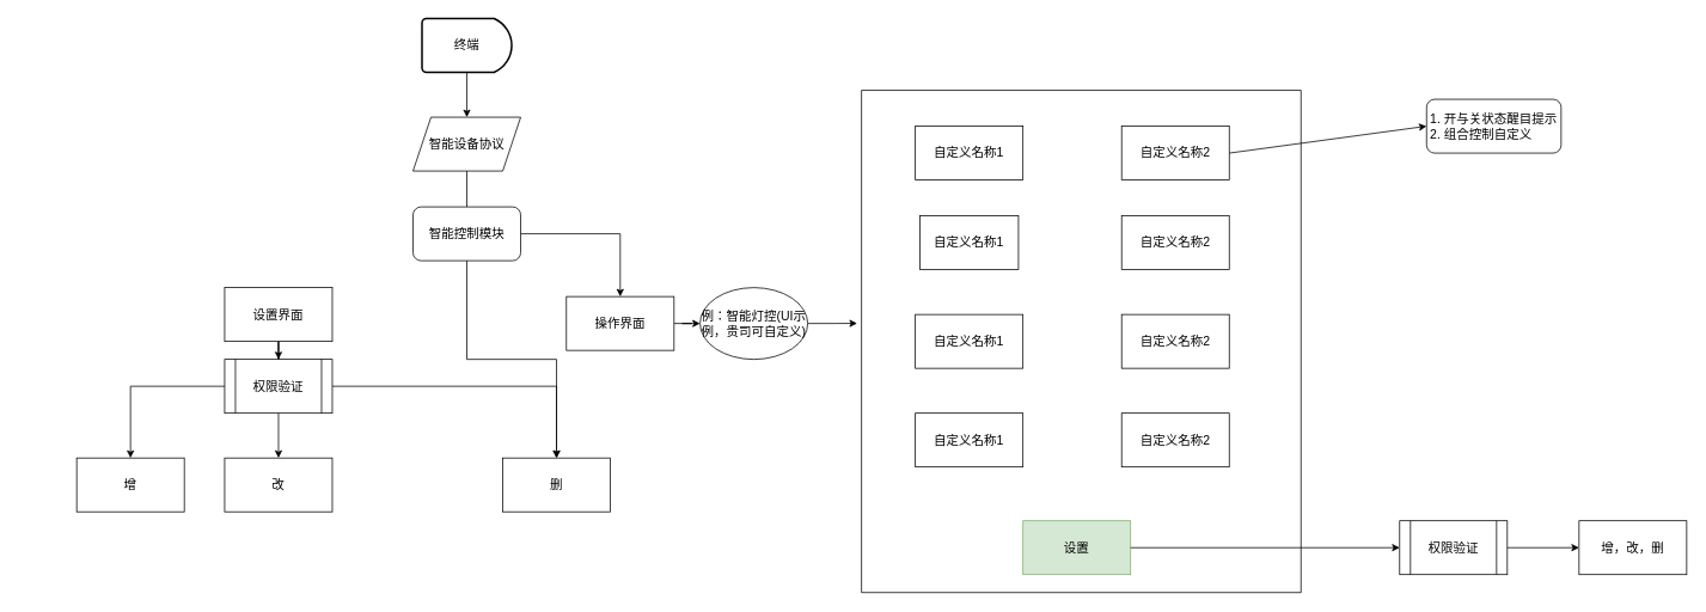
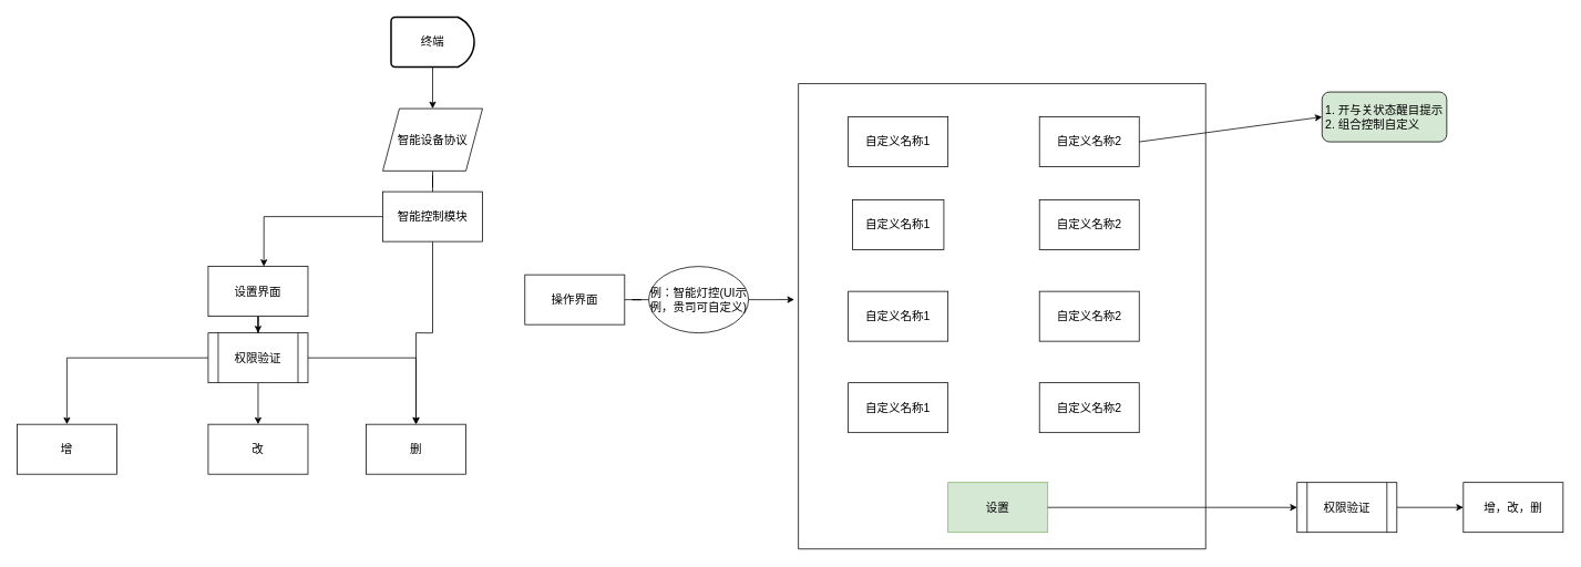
- <mxCell id="13" value="1. 开与关状态醒目提示&lt;br&gt;&lt;div style=&quot;text-align: left&quot;&gt;&lt;span&gt;2. 组合控制自定义&lt;/span&gt;&lt;/div&gt;" style="rounded=1;whiteSpace=wrap;html=1;fontSize=14;" parent="1" vertex="1"><mxGeometry x="1590" y="110" width="150" height="60" as="geometry" /></mxCell>
+ <mxCell id="13" value="1. 开与关状态醒目提示&lt;br&gt;&lt;div style=&quot;text-align: left&quot;&gt;&lt;span&gt;2. 组合控制自定义&lt;/span&gt;&lt;/div&gt;" style="rounded=1;whiteSpace=wrap;html=1;fontSize=14;fillColor=#d5e8d4;" parent="1" vertex="1"><mxGeometry x="1590" y="110" width="150" height="60" as="geometry" /></mxCell>
- <mxCell id="16" value="智能设备协议" style="shape=parallelogram;perimeter=parallelogramPerimeter;whiteSpace=wrap;html=1;fixedSize=1;rounded=0;fontSize=14;" parent="1" vertex="1"><mxGeometry x="460" y="130" width="120" height="60" as="geometry" /></mxCell>
+ <mxCell id="16" value="智能设备协议" style="shape=parallelogram;perimeter=parallelogramPerimeter;whiteSpace=wrap;html=1;fixedSize=1;rounded=0;fontSize=14;" parent="1" vertex="1"><mxGeometry x="460" y="130" width="120" height="75" as="geometry" /></mxCell>
- <mxCell id="19" value="智能控制模块" style="whiteSpace=wrap;html=1;fontSize=14;rounded=1;" vertex="1" parent="1"><mxGeometry x="460" y="230" width="120" height="60" as="geometry" /></mxCell>
+ <mxCell id="19" value="智能控制模块" style="rounded=0;whiteSpace=wrap;html=1;fontSize=14;" vertex="1" parent="1"><mxGeometry x="460" y="230" width="120" height="60" as="geometry" /></mxCell>
- <mxCell id="18" style="edgeStyle=orthogonalEdgeStyle;rounded=0;orthogonalLoop=1;jettySize=auto;html=1;fontSize=14;" edge="1" parent="1" source="19" target="23"><mxGeometry relative="1" as="geometry" /></mxCell>
+ <mxCell id="18" style="edgeStyle=orthogonalEdgeStyle;rounded=0;orthogonalLoop=1;jettySize=auto;html=1;entryX=0.558;entryY=0;entryDx=0;entryDy=0;entryPerimeter=0;fontSize=14;" edge="1" parent="1" source="19" target="37"><mxGeometry relative="1" as="geometry" /></mxCell>
- <mxCell id="22" style="edgeStyle=orthogonalEdgeStyle;rounded=0;orthogonalLoop=1;jettySize=auto;html=1;entryX=0;entryY=0.5;entryDx=0;entryDy=0;fontSize=14;" edge="1" parent="1" source="23" target="35"><mxGeometry relative="1" as="geometry" /></mxCell>
+ <mxCell id="22" style="edgeStyle=orthogonalEdgeStyle;rounded=0;orthogonalLoop=1;jettySize=auto;html=1;entryX=0;entryY=0.5;entryDx=0;entryDy=0;fontSize=14;endArrow=none;" edge="1" parent="1" source="23" target="35"><mxGeometry relative="1" as="geometry" /></mxCell>
- <mxCell id="28" value="增" style="rounded=0;whiteSpace=wrap;html=1;fontSize=14;" vertex="1" parent="1"><mxGeometry x="85" y="510" width="120" height="60" as="geometry" /></mxCell>
+ <mxCell id="28" value="增" style="rounded=0;whiteSpace=wrap;html=1;fontSize=14;" vertex="1" parent="1"><mxGeometry x="20" y="510" width="120" height="60" as="geometry" /></mxCell>
- <mxCell id="30" value="删" style="rounded=0;whiteSpace=wrap;html=1;fontSize=14;" vertex="1" parent="1"><mxGeometry x="560" y="510" width="120" height="60" as="geometry" /></mxCell>
+ <mxCell id="30" value="删" style="rounded=0;whiteSpace=wrap;html=1;fontSize=14;" vertex="1" parent="1"><mxGeometry x="440" y="510" width="120" height="60" as="geometry" /></mxCell>
